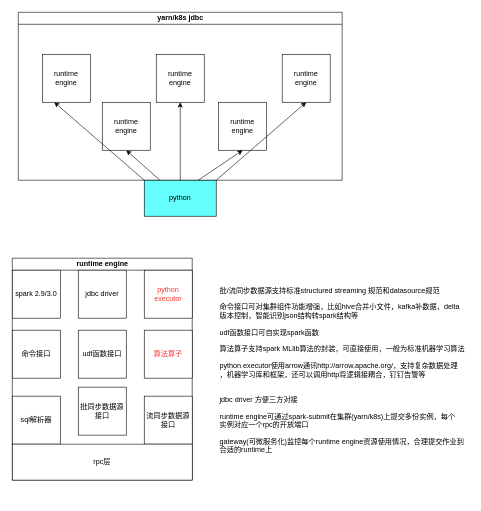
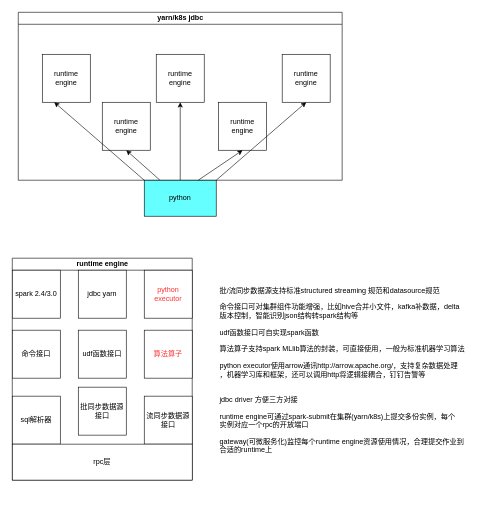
- <mxCell id="22" value="spark 2.9/3.0" style="whiteSpace=wrap;html=1;aspect=fixed;" parent="12" vertex="1"><mxGeometry y="20" width="80" height="80" as="geometry" /></mxCell>
+ <mxCell id="22" value="spark 2.4/3.0" style="whiteSpace=wrap;html=1;aspect=fixed;" parent="12" vertex="1"><mxGeometry y="20" width="80" height="80" as="geometry" /></mxCell>
- <mxCell id="21" value="jdbc driver" style="whiteSpace=wrap;html=1;aspect=fixed;" parent="12" vertex="1"><mxGeometry x="110" y="20" width="80" height="80" as="geometry" /></mxCell>
+ <mxCell id="21" value="jdbc yarn" style="whiteSpace=wrap;html=1;aspect=fixed;" parent="12" vertex="1"><mxGeometry x="110" y="20" width="80" height="80" as="geometry" /></mxCell>
